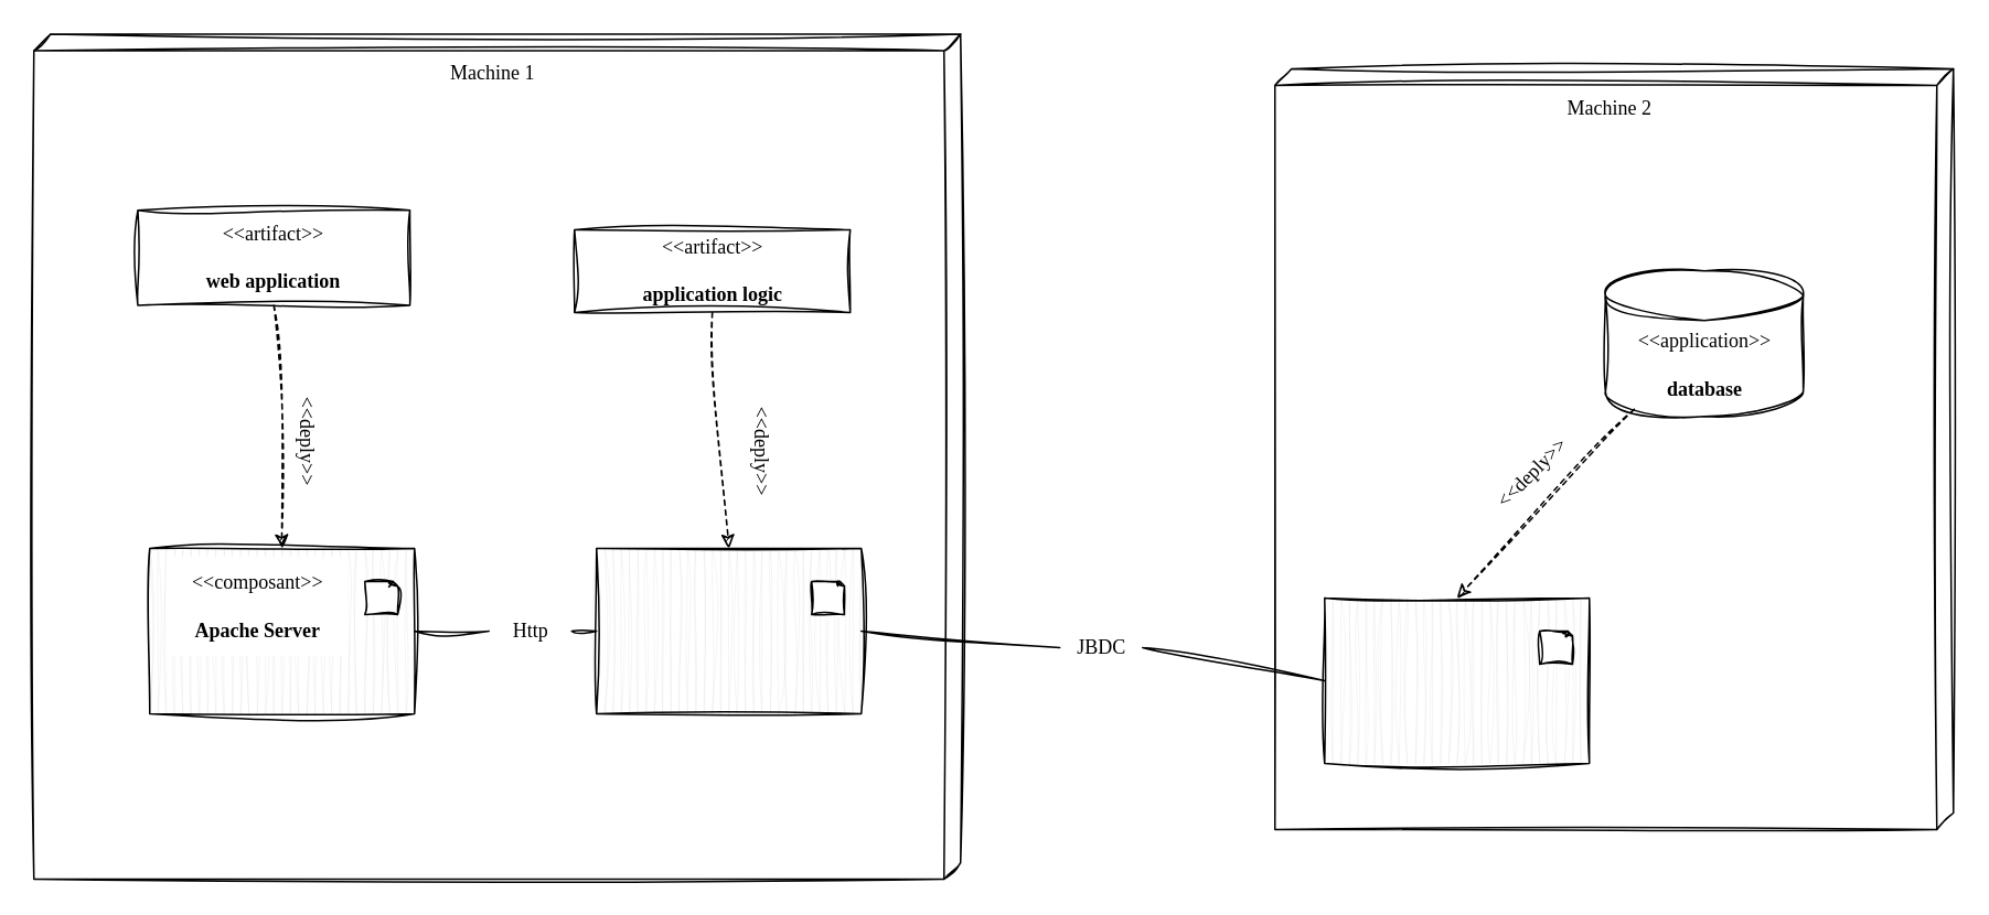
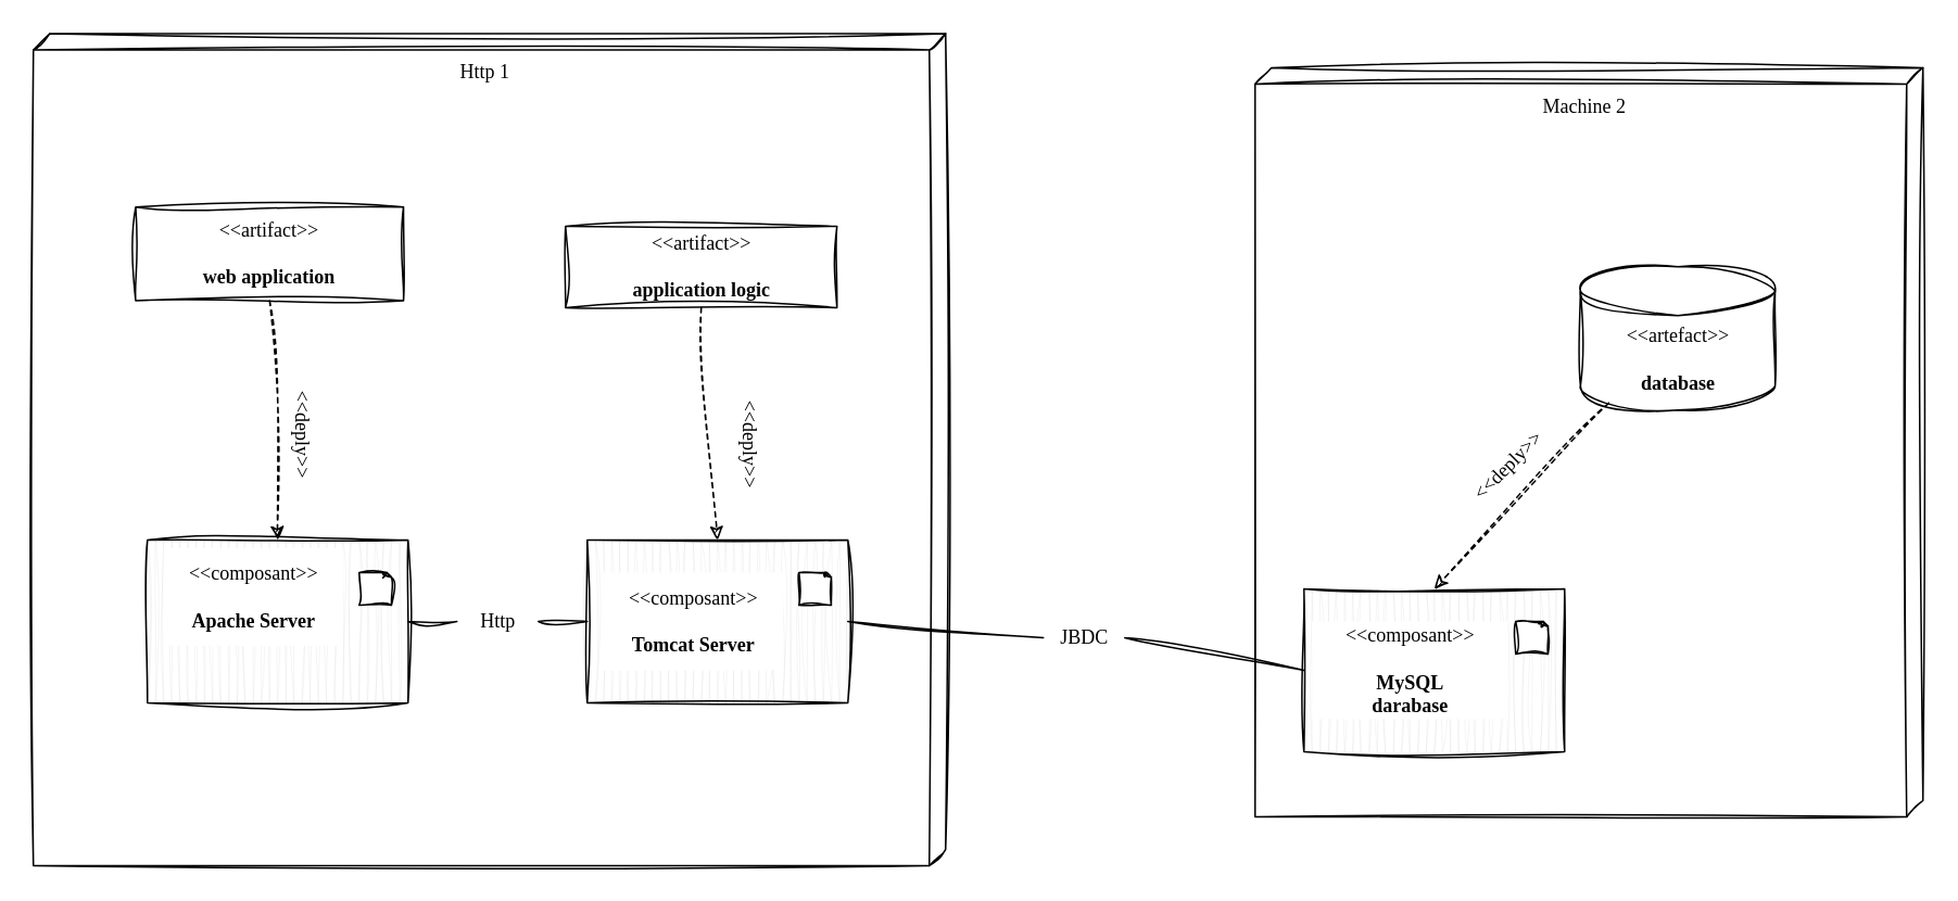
- <mxCell id="7" value="Machine 1" style="verticalAlign=top;align=center;shape=cube;size=10;direction=south;fontStyle=0;html=1;boundedLbl=1;spacingLeft=5;whiteSpace=wrap;sketch=1;hachureGap=4;jiggle=2;curveFitting=1;fontFamily=Architects Daughter;fontSource=https%3A%2F%2Ffonts.googleapis.com%2Fcss%3Ffamily%3DArchitects%2BDaughter;container=0;" vertex="1" parent="1"><mxGeometry x="20" y="20" width="560" height="511" as="geometry" /></mxCell>
+ <mxCell id="7" value="Http 1" style="verticalAlign=top;align=center;shape=cube;size=10;direction=south;fontStyle=0;html=1;boundedLbl=1;spacingLeft=5;whiteSpace=wrap;sketch=1;hachureGap=4;jiggle=2;curveFitting=1;fontFamily=Architects Daughter;fontSource=https%3A%2F%2Ffonts.googleapis.com%2Fcss%3Ffamily%3DArchitects%2BDaughter;container=0;" vertex="1" parent="1"><mxGeometry x="20" y="20" width="560" height="511" as="geometry" /></mxCell>
- <mxCell id="5" value="&amp;lt;&amp;lt;application&amp;gt;&amp;gt;&lt;div&gt;&lt;br&gt;&lt;/div&gt;&lt;div&gt;&lt;b&gt;database&lt;/b&gt;&lt;/div&gt;" style="shape=cylinder3;whiteSpace=wrap;html=1;boundedLbl=1;backgroundOutline=1;size=15;sketch=1;hachureGap=4;jiggle=2;curveFitting=1;fontFamily=Architects Daughter;fontSource=https%3A%2F%2Ffonts.googleapis.com%2Fcss%3Ffamily%3DArchitects%2BDaughter;" vertex="1" parent="4"><mxGeometry x="59.75" y="42.24" width="119.5" height="88.0" as="geometry" /></mxCell>
+ <mxCell id="5" value="&amp;lt;&amp;lt;artefact&amp;gt;&amp;gt;&lt;div&gt;&lt;br&gt;&lt;/div&gt;&lt;div&gt;&lt;b&gt;database&lt;/b&gt;&lt;/div&gt;" style="shape=cylinder3;whiteSpace=wrap;html=1;boundedLbl=1;backgroundOutline=1;size=15;sketch=1;hachureGap=4;jiggle=2;curveFitting=1;fontFamily=Architects Daughter;fontSource=https%3A%2F%2Ffonts.googleapis.com%2Fcss%3Ffamily%3DArchitects%2BDaughter;" vertex="1" parent="4"><mxGeometry x="59.75" y="42.24" width="119.5" height="88.0" as="geometry" /></mxCell>
- <mxCell id="32" value="Http" style="text;html=1;align=center;verticalAlign=middle;resizable=0;points=[];autosize=1;strokeColor=none;fillColor=none;fontFamily=Architects Daughter;fontSource=https%3A%2F%2Ffonts.googleapis.com%2Fcss%3Ffamily%3DArchitects%2BDaughter;" vertex="1" parent="1"><mxGeometry x="295" y="366" width="50" height="30" as="geometry" /></mxCell>
+ <mxCell id="32" value="Http" style="text;html=1;align=center;verticalAlign=middle;resizable=0;points=[];autosize=1;strokeColor=none;fillColor=none;fontFamily=Architects Daughter;fontSource=https%3A%2F%2Ffonts.googleapis.com%2Fcss%3Ffamily%3DArchitects%2BDaughter;" vertex="1" parent="1"><mxGeometry x="280" y="366" width="50" height="30" as="geometry" /></mxCell>
+ <mxCell id="19" value="&lt;span style=&quot;text-wrap: wrap;&quot;&gt;&amp;lt;&amp;lt;composant&amp;gt;&amp;gt;&lt;/span&gt;&lt;br style=&quot;text-wrap: wrap;&quot;&gt;&lt;span style=&quot;text-wrap: wrap;&quot;&gt;&lt;b&gt;&lt;br&gt;&lt;/b&gt;&lt;/span&gt;&lt;div&gt;&lt;span style=&quot;text-wrap: wrap;&quot;&gt;&lt;b&gt;Tomcat Server&lt;/b&gt;&lt;/span&gt;&lt;/div&gt;" style="text;html=1;align=center;verticalAlign=middle;resizable=0;points=[];autosize=1;strokeColor=none;fillColor=default;fontFamily=Architects Daughter;fontSource=https%3A%2F%2Ffonts.googleapis.com%2Fcss%3Ffamily%3DArchitects%2BDaughter;perimeterSpacing=0;imageWidth=40;" vertex="1" parent="16"><mxGeometry x="10" y="20" width="110" height="60" as="geometry" /></mxCell>
+ <mxCell id="23" value="&lt;span style=&quot;text-wrap: wrap;&quot;&gt;&amp;lt;&amp;lt;composant&amp;gt;&amp;gt;&lt;/span&gt;&lt;br style=&quot;text-wrap: wrap;&quot;&gt;&lt;span style=&quot;text-wrap: wrap;&quot;&gt;&lt;b&gt;&lt;br&gt;&lt;/b&gt;&lt;/span&gt;&lt;div&gt;&lt;span style=&quot;text-wrap: wrap;&quot;&gt;&lt;b&gt;MySQL darabase&lt;/b&gt;&lt;/span&gt;&lt;/div&gt;" style="text;html=1;align=center;verticalAlign=middle;resizable=0;points=[];autosize=1;strokeColor=none;fillColor=default;fontFamily=Architects Daughter;fontSource=https%3A%2F%2Ffonts.googleapis.com%2Fcss%3Ffamily%3DArchitects%2BDaughter;perimeterSpacing=0;imageWidth=40;" vertex="1" parent="20"><mxGeometry x="5" y="20" width="120" height="60" as="geometry" /></mxCell>
